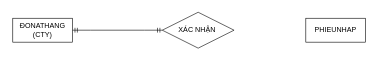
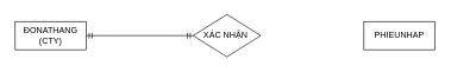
- <mxCell id="5" value="XÁC NHẬN&amp;nbsp;" style="shape=rhombus;perimeter=rhombusPerimeter;whiteSpace=wrap;html=1;align=center;" vertex="1" parent="1"><mxGeometry x="270" y="20" width="120" height="60" as="geometry" /></mxCell>
+ <mxCell id="5" value="XÁC NHẬN&amp;nbsp;" style="shape=rhombus;perimeter=rhombusPerimeter;whiteSpace=wrap;html=1;align=center;" vertex="1" parent="1"><mxGeometry x="270" y="20" width="95" height="60" as="geometry" /></mxCell>
